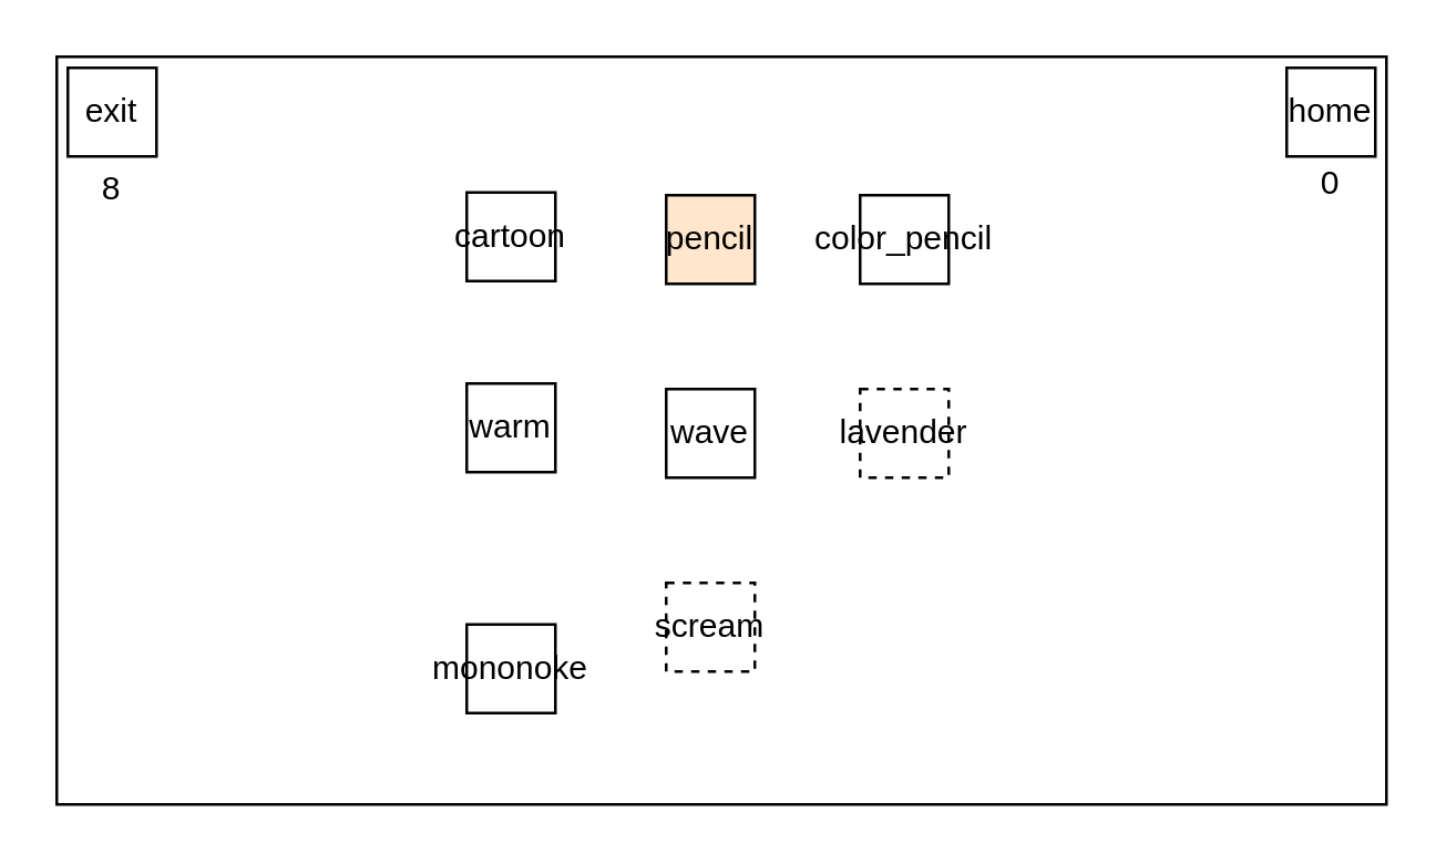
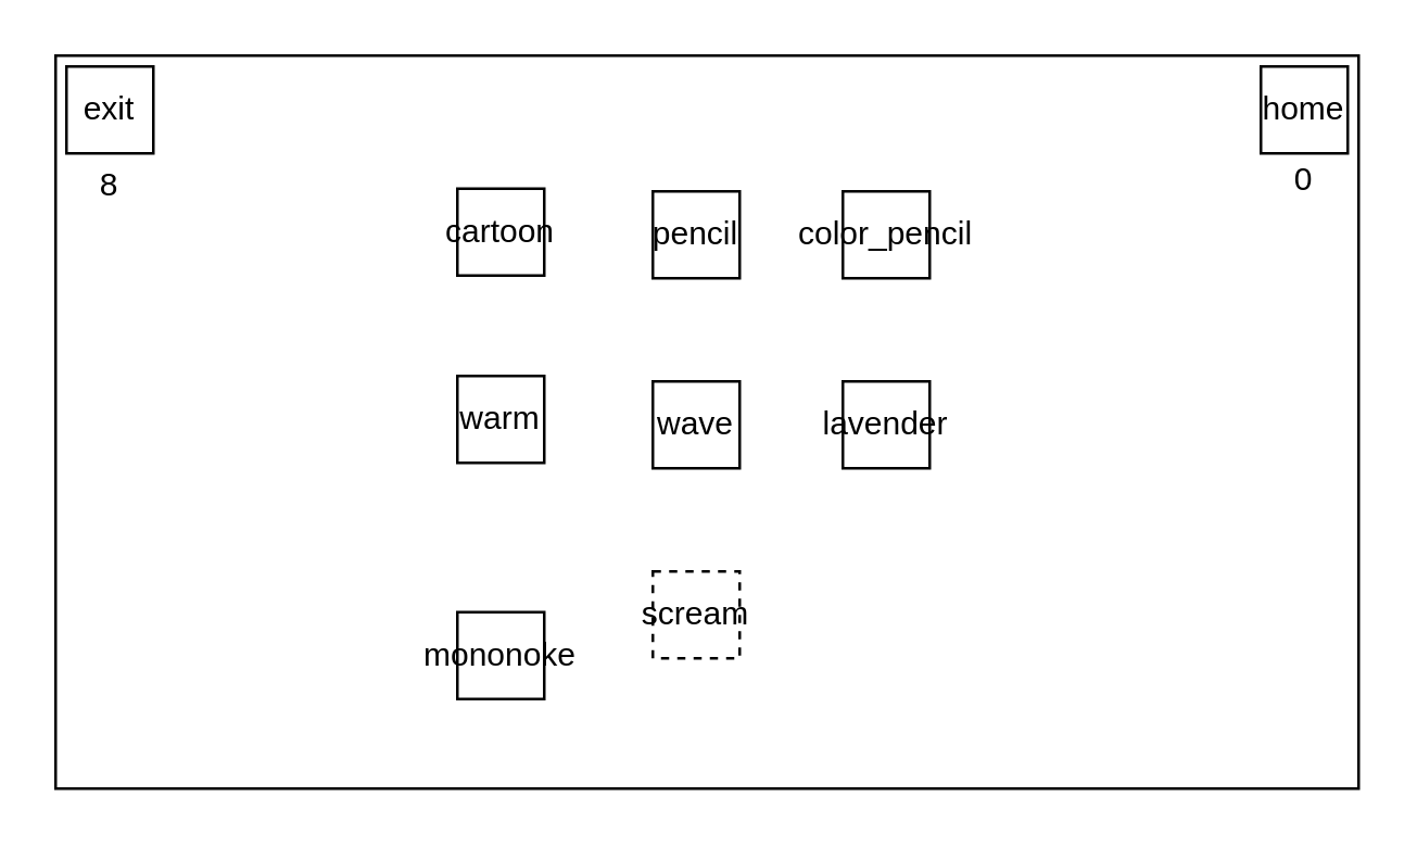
- <mxCell id="8" value="pencil" style="whiteSpace=wrap;html=1;aspect=fixed;fillColor=#ffe6cc;" vertex="1" parent="1"><mxGeometry x="240" y="70" width="32" height="32" as="geometry" /></mxCell>
+ <mxCell id="8" value="pencil" style="whiteSpace=wrap;html=1;aspect=fixed;" vertex="1" parent="1"><mxGeometry x="240" y="70" width="32" height="32" as="geometry" /></mxCell>
- <mxCell id="11" value="lavender" style="whiteSpace=wrap;html=1;aspect=fixed;dashed=1;" vertex="1" parent="1"><mxGeometry x="310" y="140" width="32" height="32" as="geometry" /></mxCell>
+ <mxCell id="11" value="lavender" style="whiteSpace=wrap;html=1;aspect=fixed;" vertex="1" parent="1"><mxGeometry x="310" y="140" width="32" height="32" as="geometry" /></mxCell>
